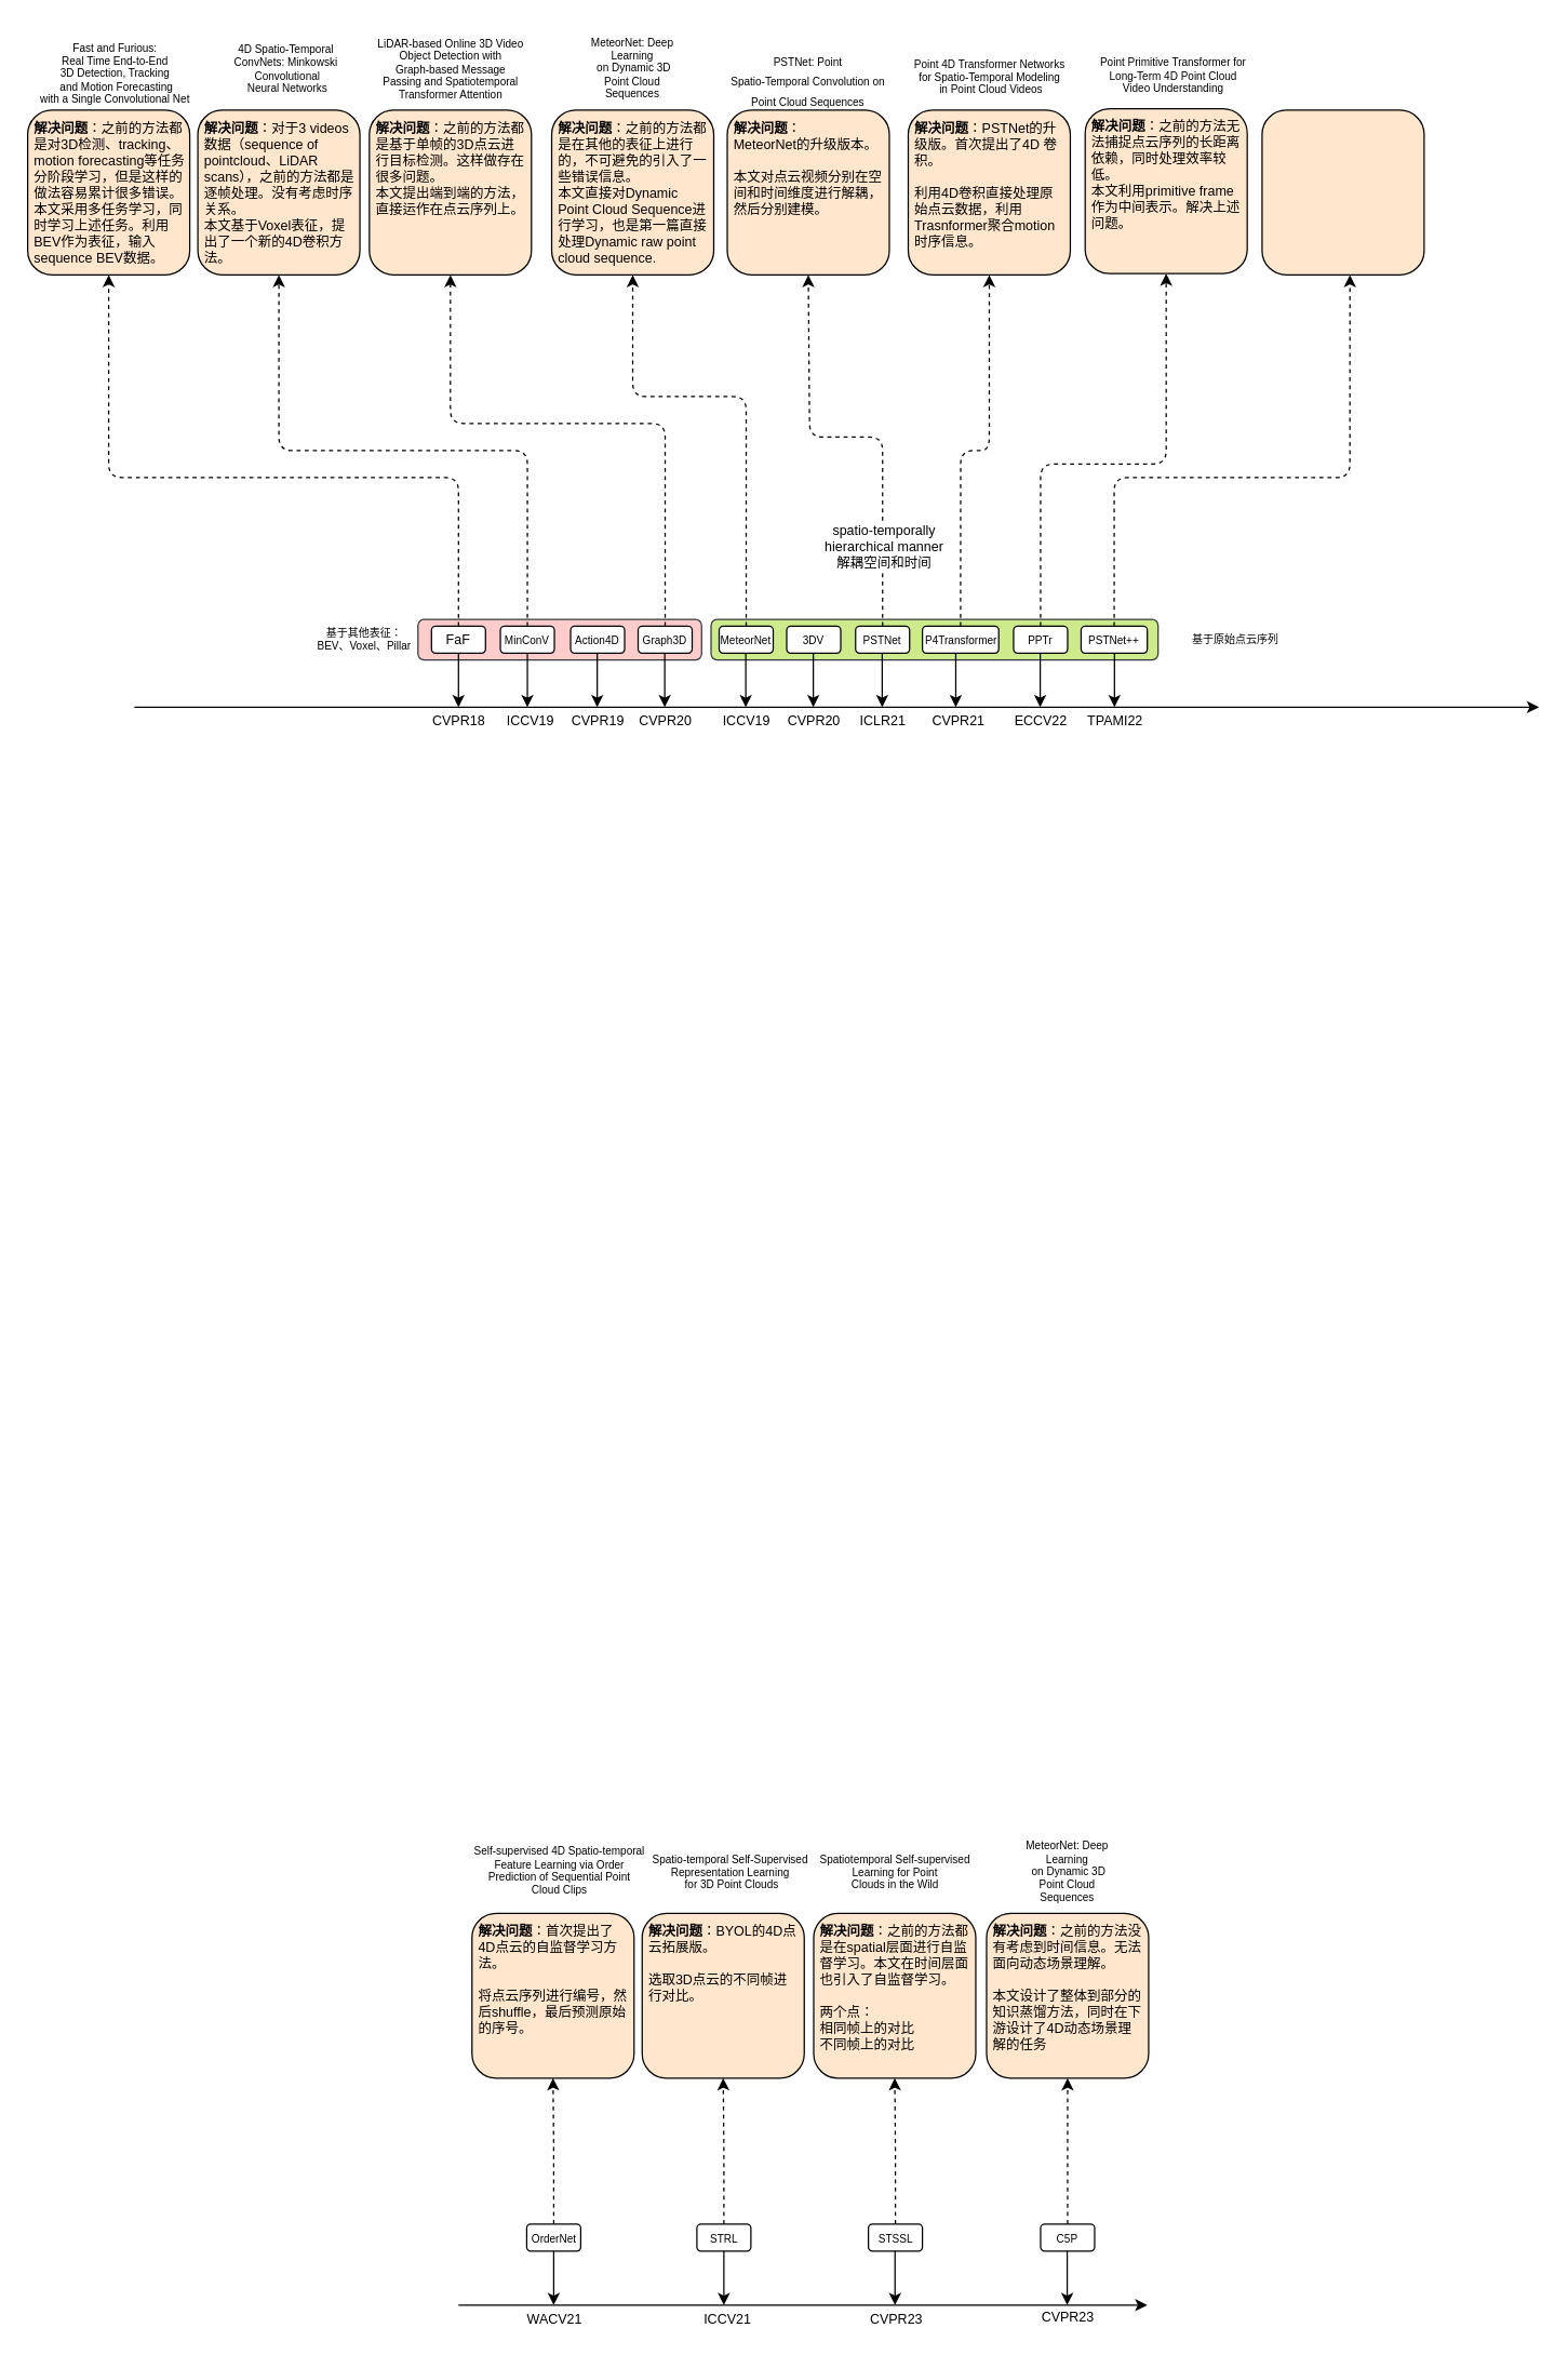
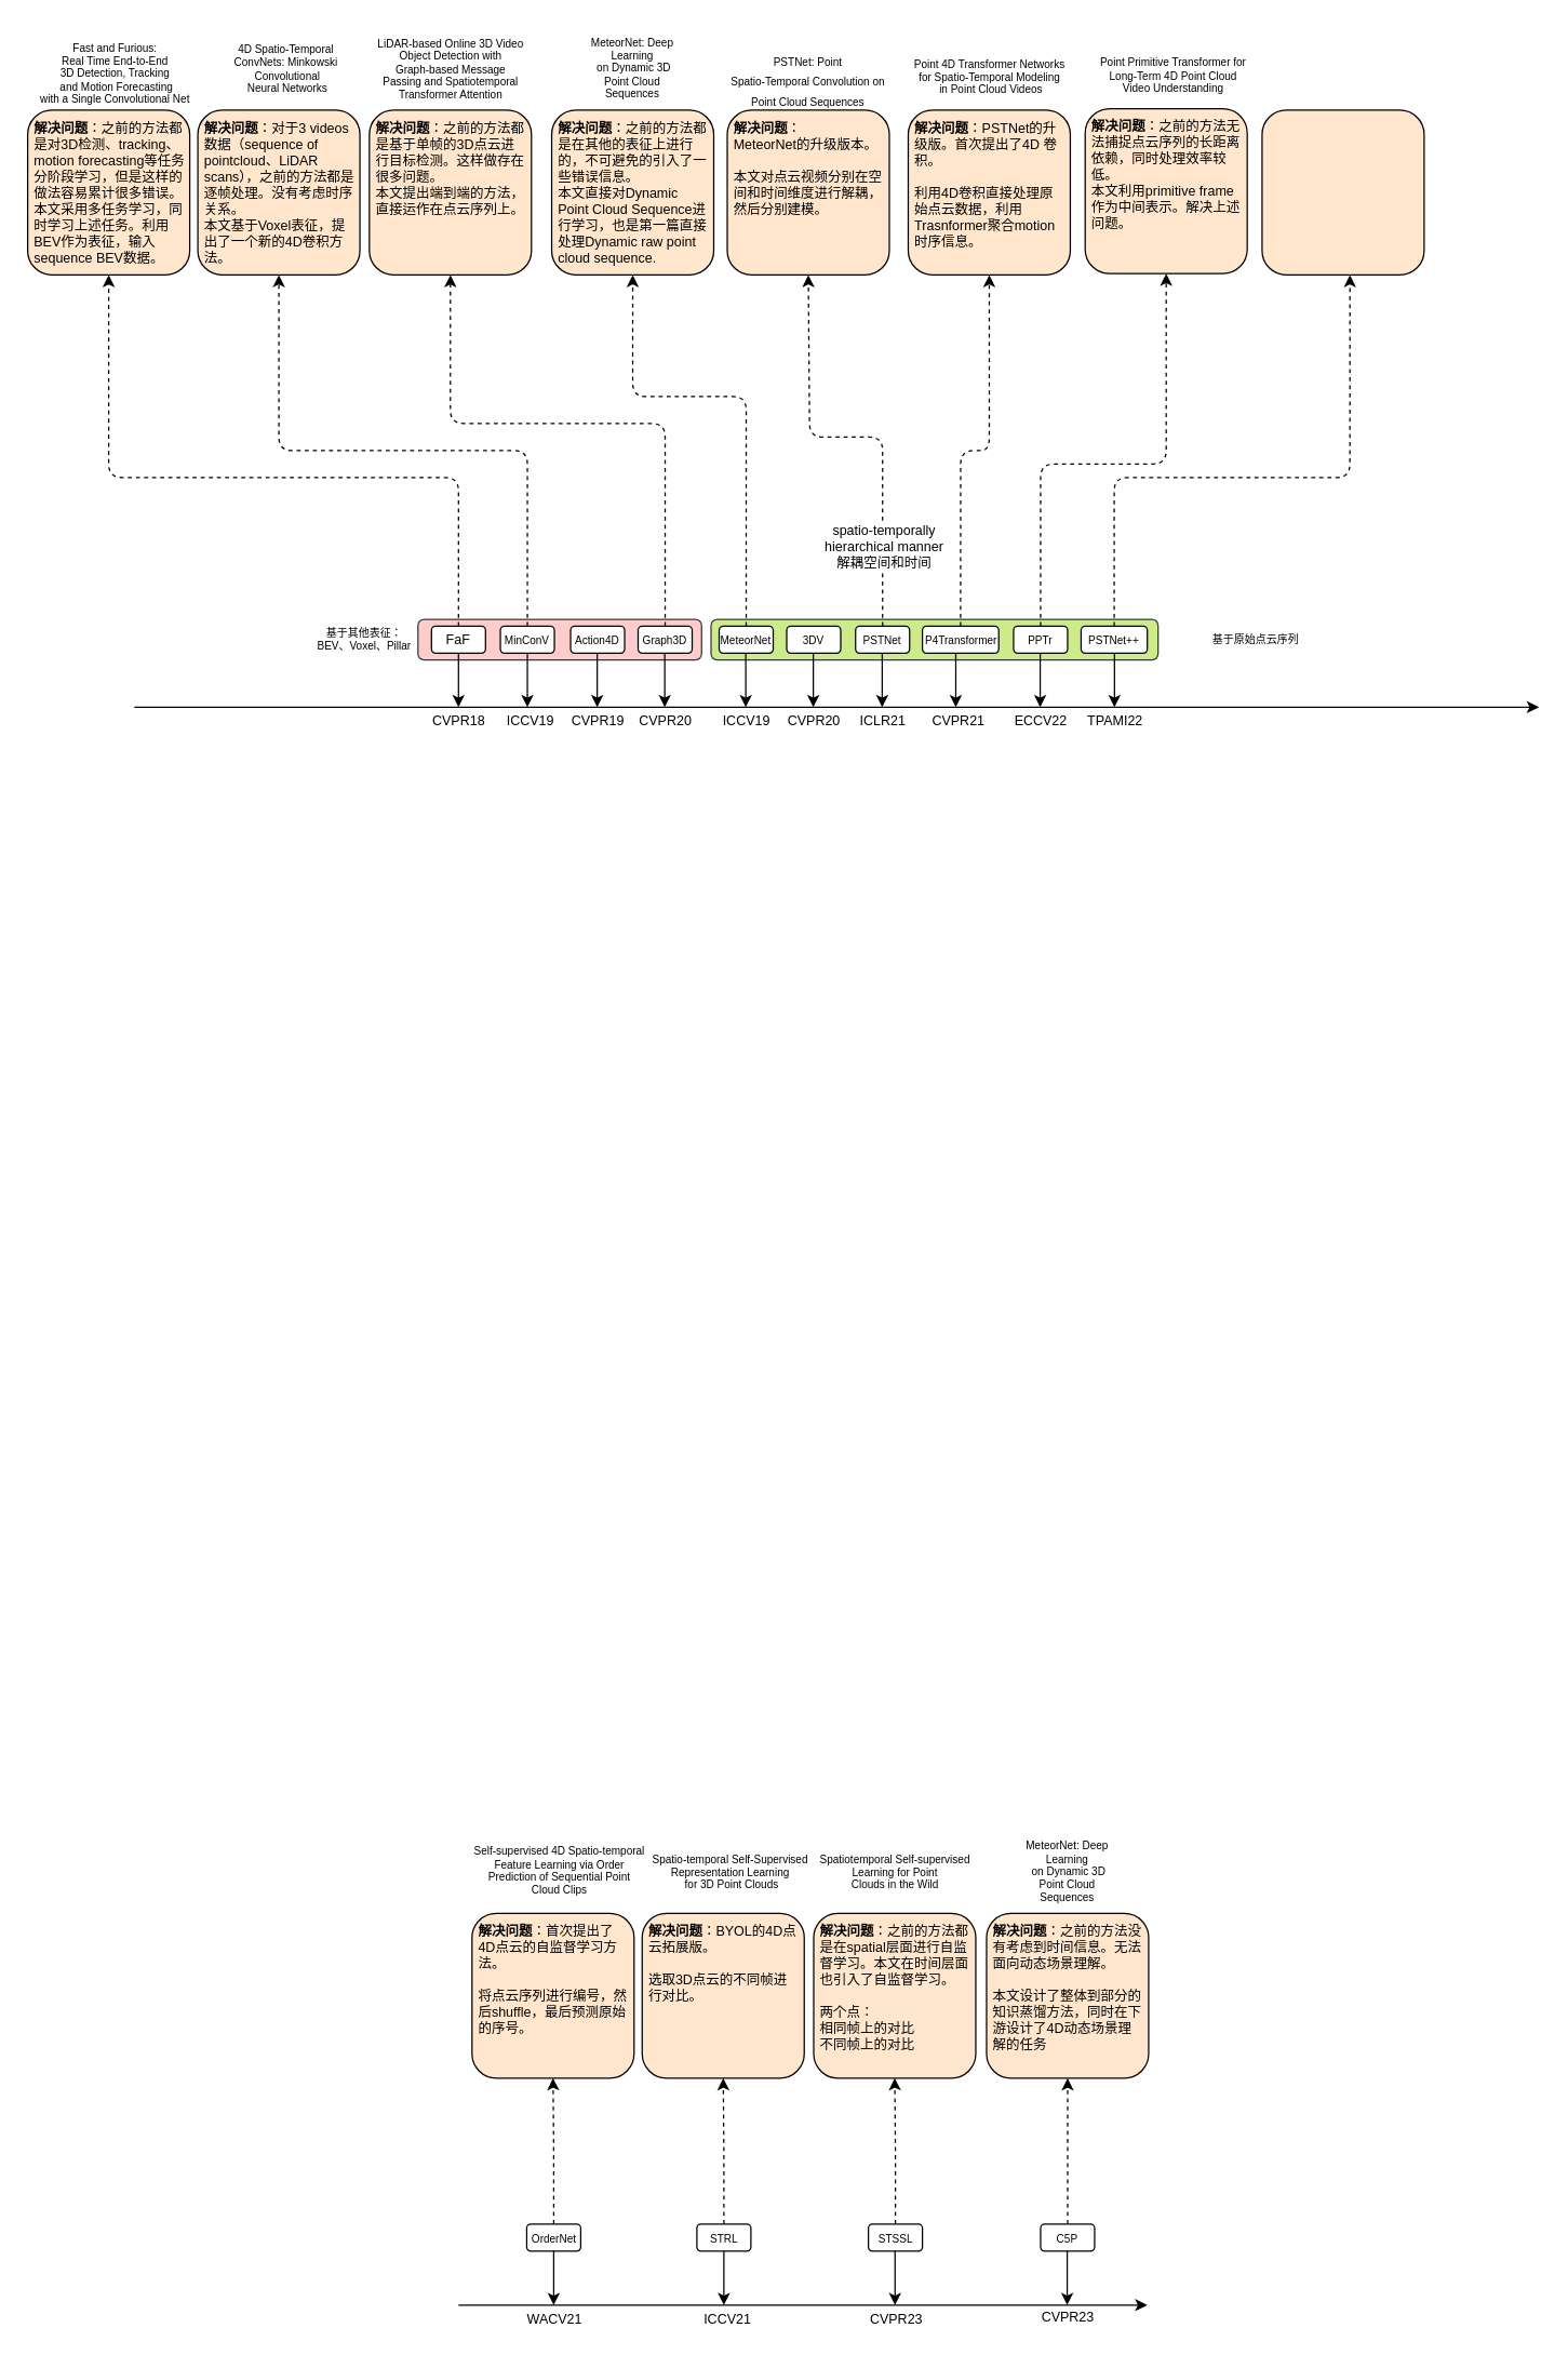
- <mxCell id="108" value="基于原始点云序列" style="text;html=1;align=center;verticalAlign=middle;resizable=0;points=[];autosize=1;strokeColor=none;fillColor=none;fontSize=8;fontFamily=Helvetica;" parent="1" vertex="1"><mxGeometry x="869" y="463" width="90" height="20" as="geometry" /></mxCell>
+ <mxCell id="108" value="基于原始点云序列" style="text;html=1;align=center;verticalAlign=middle;resizable=0;points=[];autosize=1;strokeColor=none;fillColor=none;fontSize=8;fontFamily=Helvetica;" parent="1" vertex="1"><mxGeometry x="884" y="463" width="90" height="20" as="geometry" /></mxCell>
